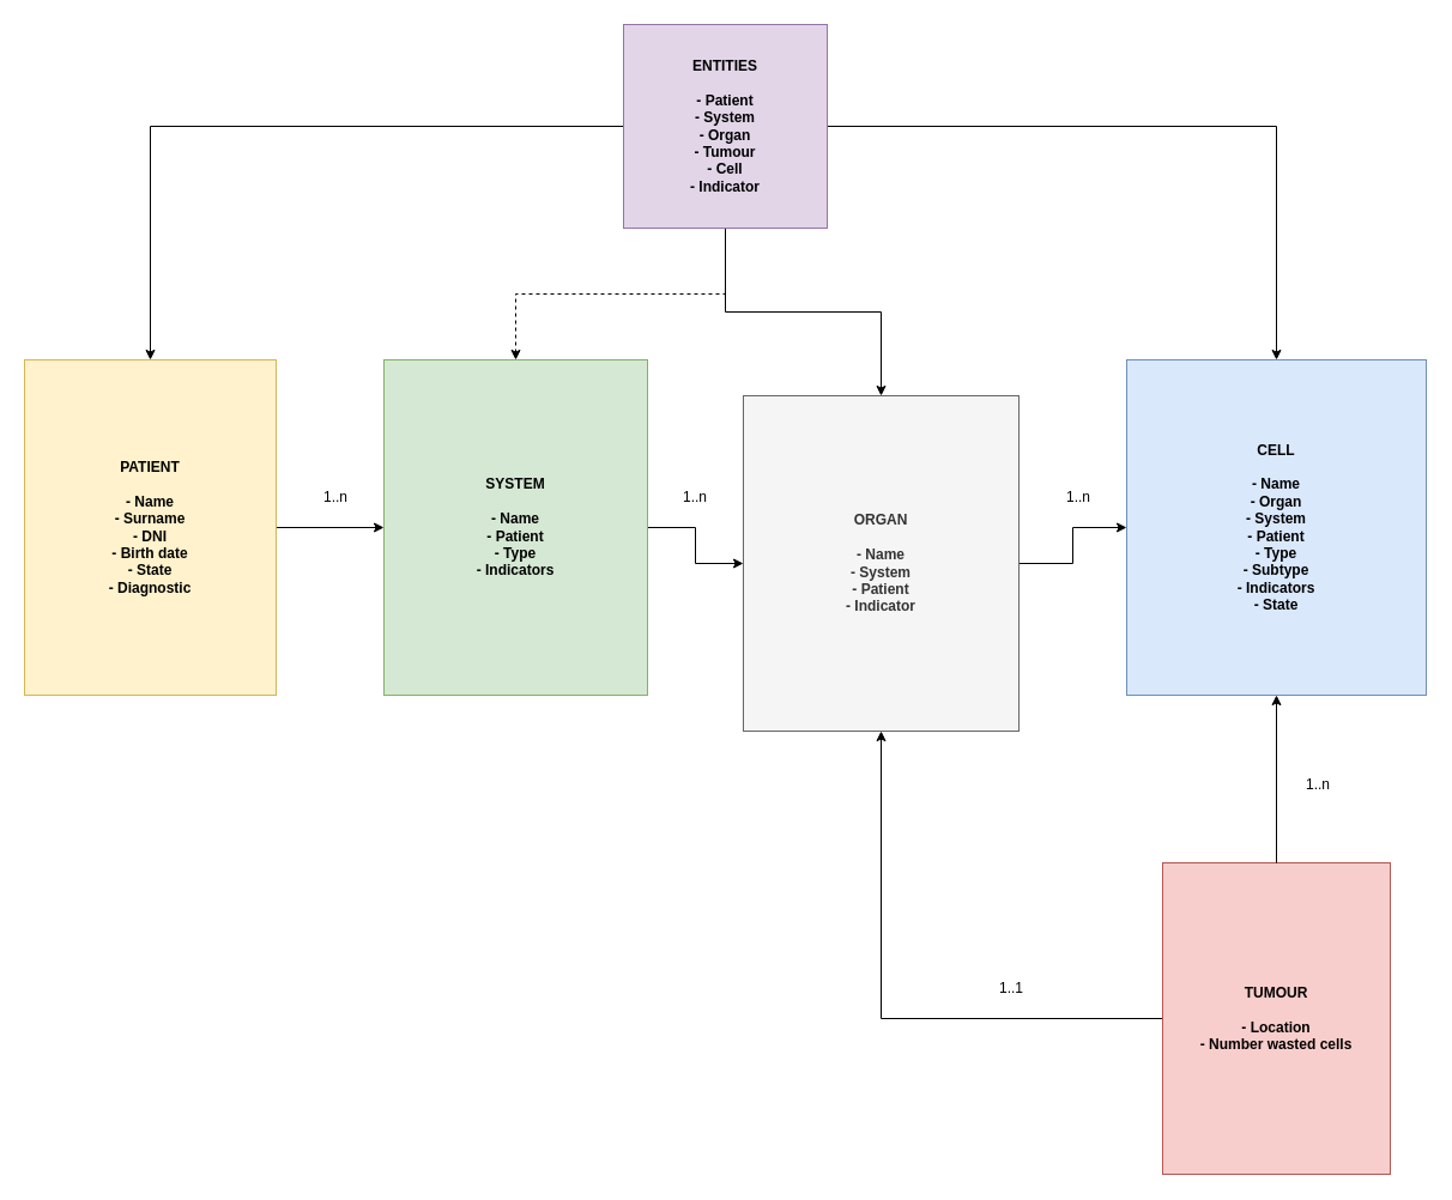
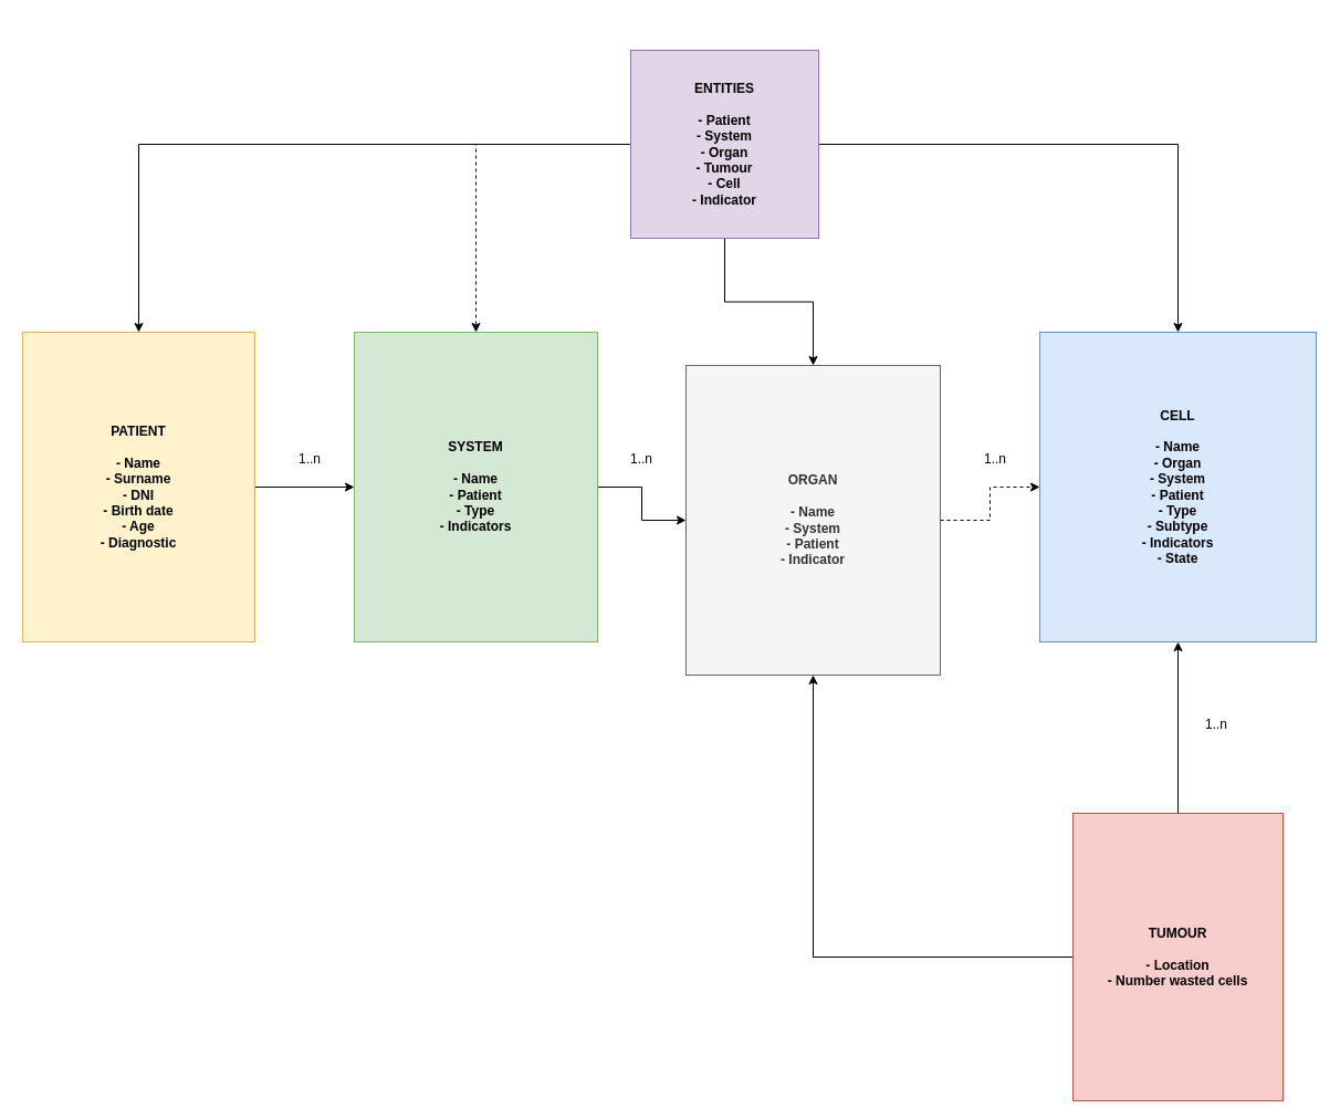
- <mxCell id="6" value="ENTITIES&lt;br&gt;&lt;br&gt;- Patient&lt;br&gt;- System&lt;br&gt;- Organ&lt;br&gt;- Tumour&lt;br&gt;- Cell&lt;br&gt;- Indicator" style="whiteSpace=wrap;html=1;aspect=fixed;fillColor=#e1d5e7;strokeColor=#9673a6;fontStyle=1" parent="1" vertex="1"><mxGeometry x="520" y="20" width="170" height="170" as="geometry" /></mxCell>
+ <mxCell id="6" value="ENTITIES&lt;br&gt;&lt;br&gt;- Patient&lt;br&gt;- System&lt;br&gt;- Organ&lt;br&gt;- Tumour&lt;br&gt;- Cell&lt;br&gt;- Indicator" style="whiteSpace=wrap;html=1;aspect=fixed;fillColor=#e1d5e7;strokeColor=#9673a6;fontStyle=1" parent="1" vertex="1"><mxGeometry x="570" y="45" width="170" height="170" as="geometry" /></mxCell>
- <mxCell id="13" value="PATIENT&lt;br&gt;&lt;br&gt;- Name&lt;br&gt;- Surname&lt;br&gt;- DNI&lt;br&gt;- Birth date&lt;br&gt;- State&lt;br&gt;- Diagnostic" style="whiteSpace=wrap;html=1;fillColor=#fff2cc;strokeColor=#d6b656;fontStyle=1;" parent="1" vertex="1"><mxGeometry x="20" y="300" width="210" height="280" as="geometry" /></mxCell>
+ <mxCell id="13" value="PATIENT&lt;br&gt;&lt;br&gt;- Name&lt;br&gt;- Surname&lt;br&gt;- DNI&lt;br&gt;- Birth date&lt;br&gt;- Age&lt;br&gt;- Diagnostic" style="whiteSpace=wrap;html=1;fillColor=#fff2cc;strokeColor=#d6b656;fontStyle=1;" parent="1" vertex="1"><mxGeometry x="20" y="300" width="210" height="280" as="geometry" /></mxCell>
- <mxCell id="7" style="edgeStyle=orthogonalEdgeStyle;rounded=0;orthogonalLoop=1;jettySize=auto;html=1;" parent="1" source="8" target="9" edge="1"><mxGeometry relative="1" as="geometry" /></mxCell>
+ <mxCell id="7" style="edgeStyle=orthogonalEdgeStyle;rounded=0;orthogonalLoop=1;jettySize=auto;html=1;dashed=1;" parent="1" source="8" target="9" edge="1"><mxGeometry relative="1" as="geometry" /></mxCell>
- <mxCell id="21" value="1..1" style="text;html=1;strokeColor=none;fillColor=none;align=center;verticalAlign=middle;whiteSpace=wrap;rounded=0;" parent="1" vertex="1"><mxGeometry x="814" y="810" width="60" height="30" as="geometry" /></mxCell>
- <mxCell id="18" value="TUMOUR&lt;br&gt;&lt;br&gt;- Location&lt;br&gt;- Number wasted cells" style="whiteSpace=wrap;html=1;fillColor=#f8cecc;strokeColor=#b85450;fontStyle=1;" parent="1" vertex="1"><mxGeometry x="970" y="720" width="190" height="260" as="geometry" /></mxCell>
+ <mxCell id="18" value="TUMOUR&lt;br&gt;&lt;br&gt;- Location&lt;br&gt;- Number wasted cells" style="whiteSpace=wrap;html=1;fillColor=#f8cecc;strokeColor=#b85450;fontStyle=1;" parent="1" vertex="1"><mxGeometry x="970" y="735" width="190" height="260" as="geometry" /></mxCell>
